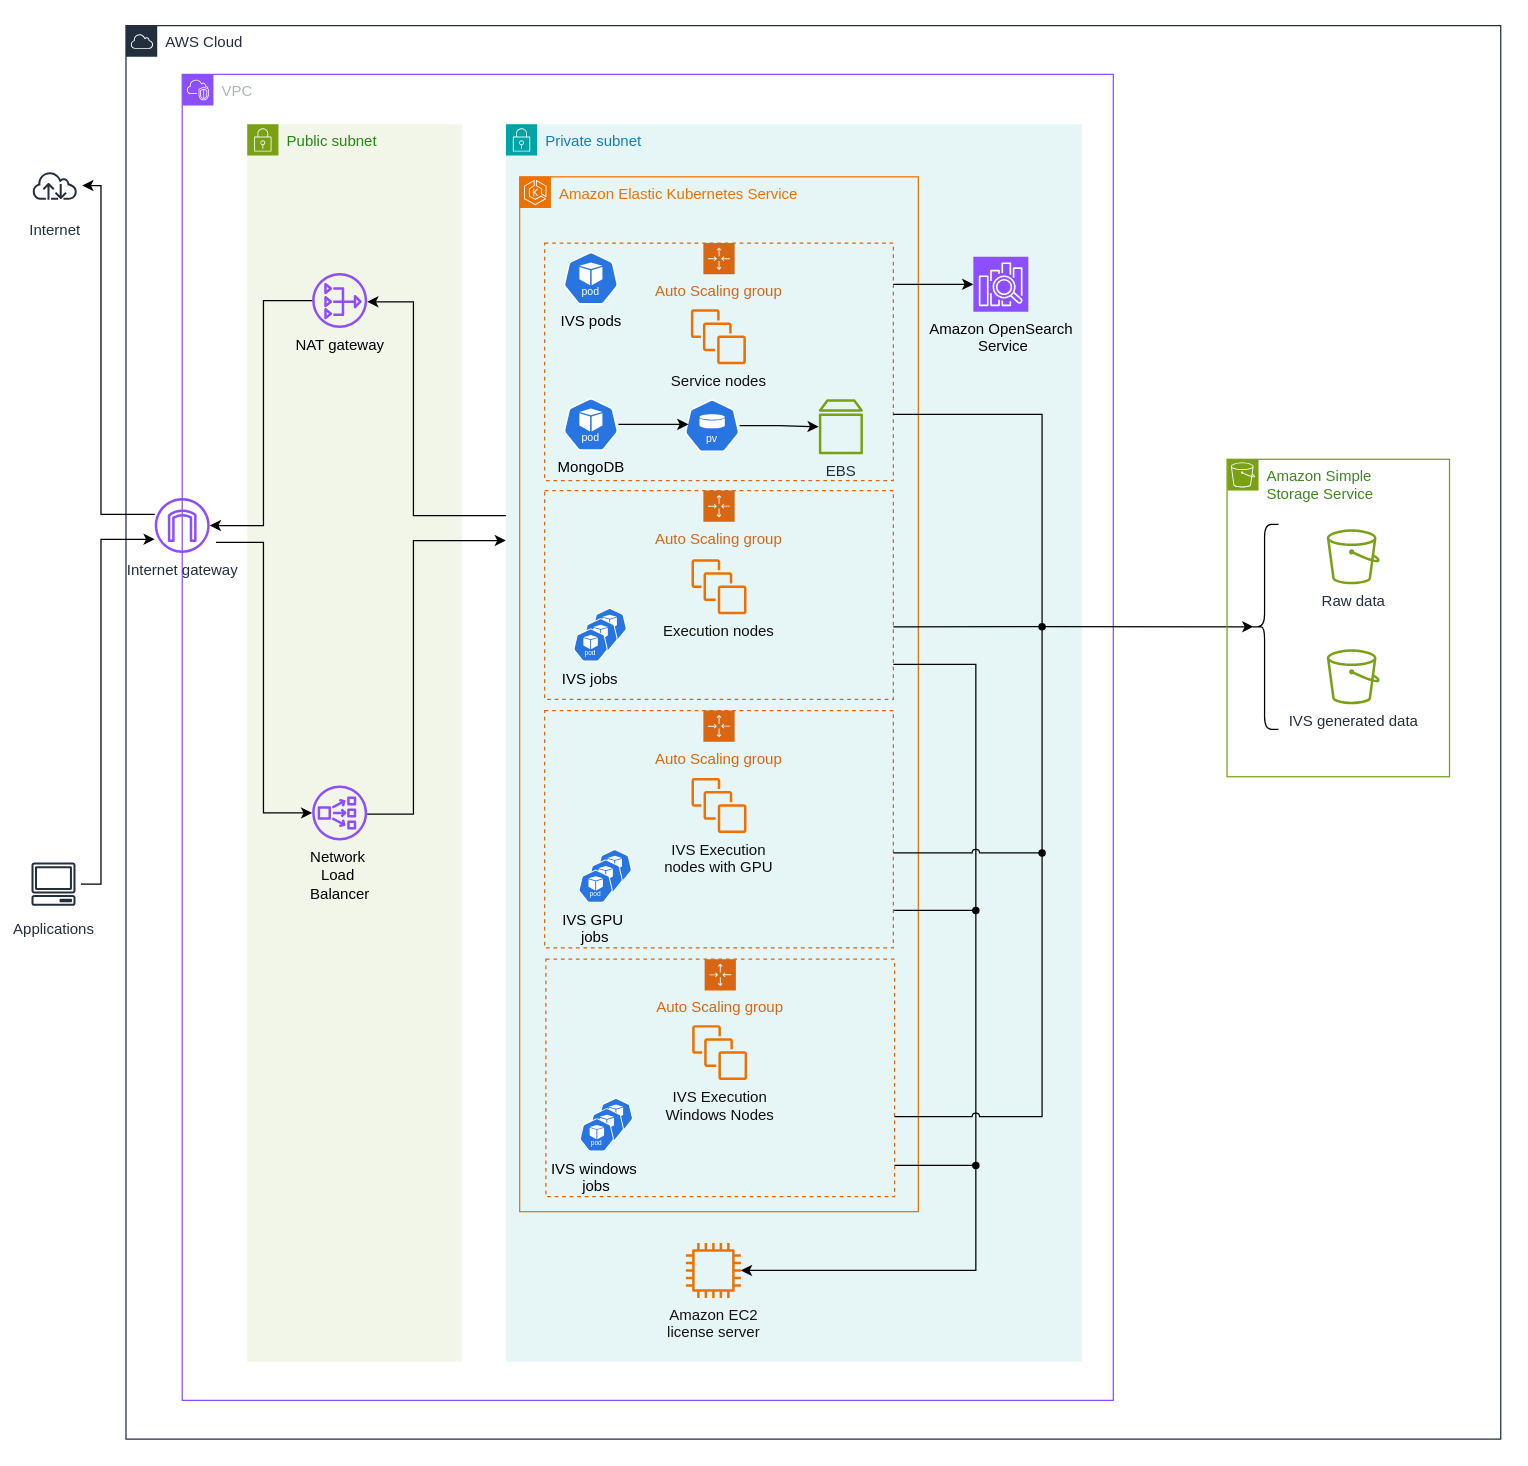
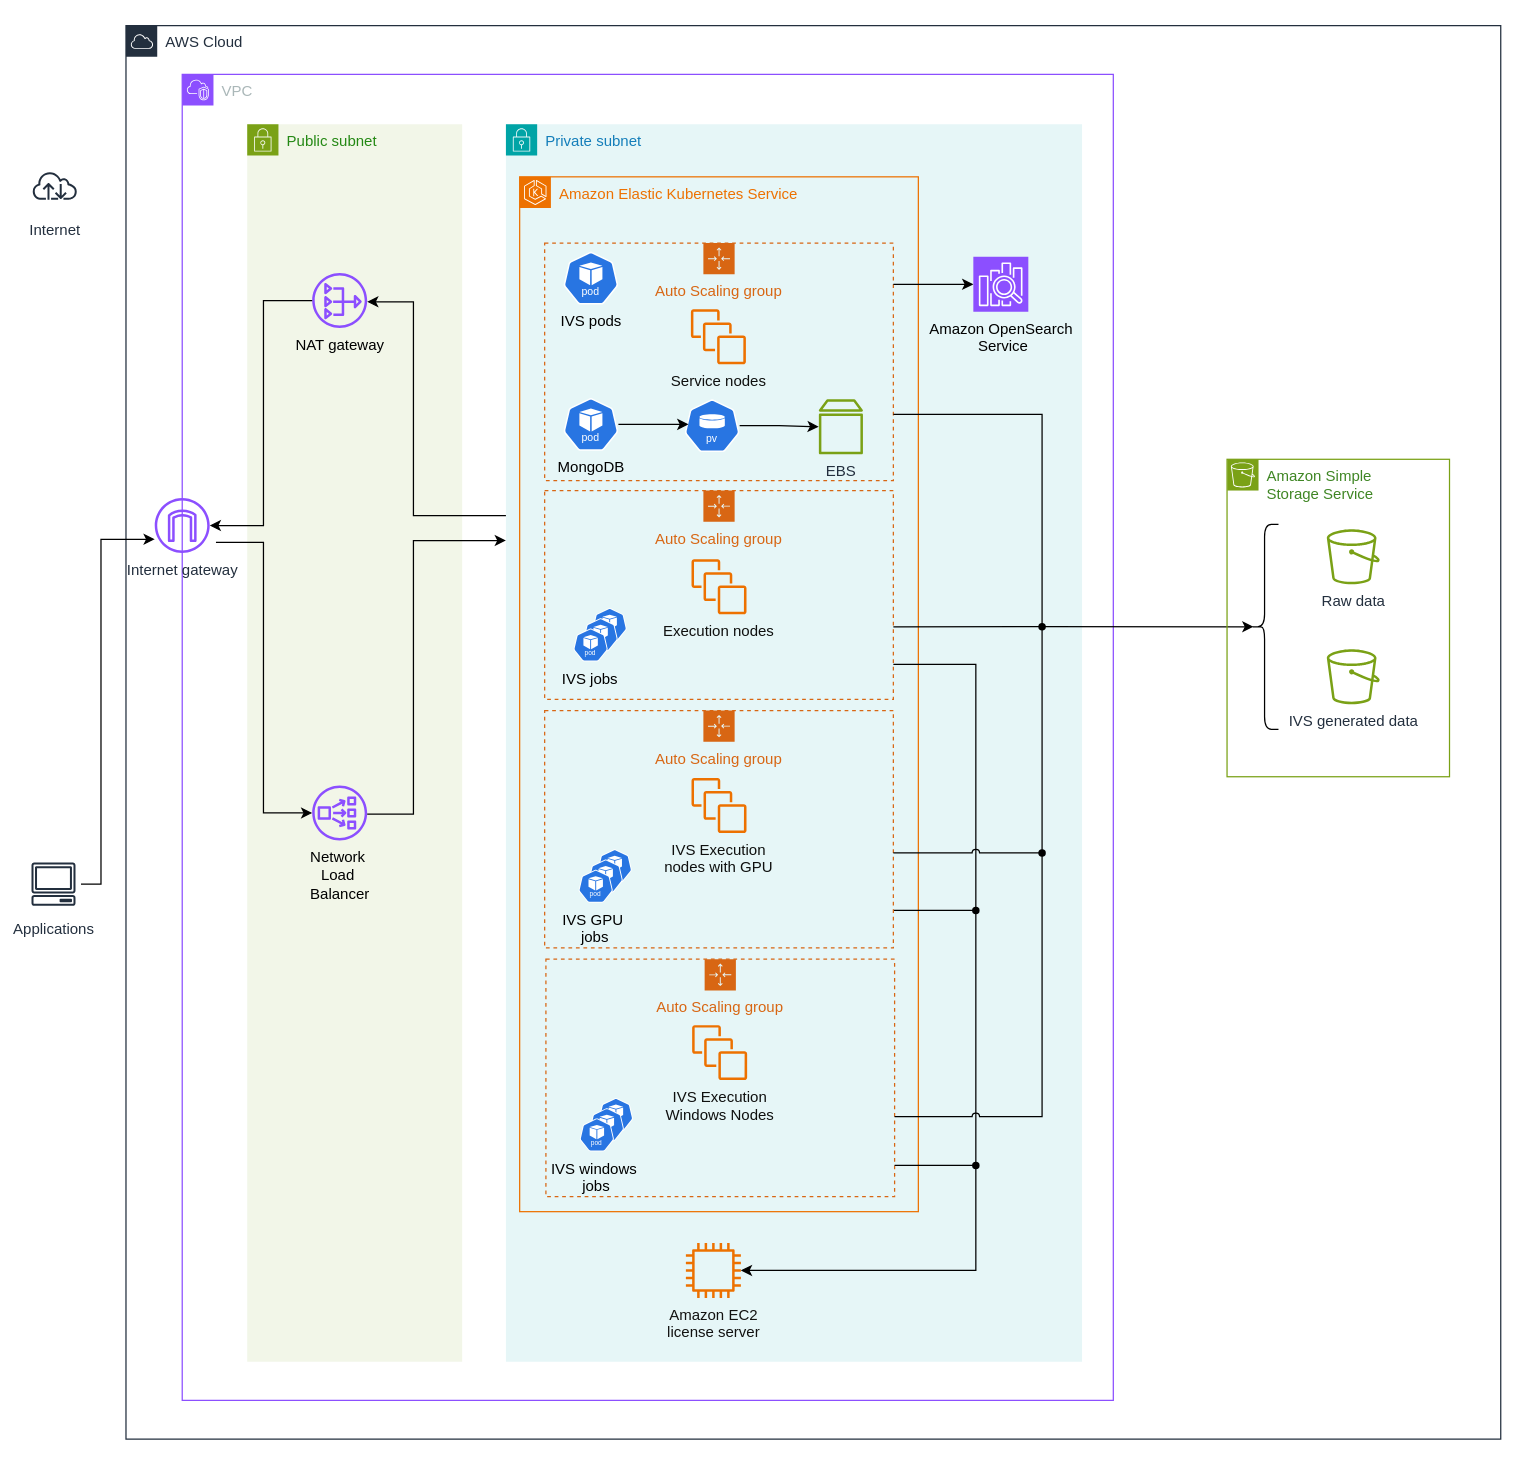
- <mxCell id="67" style="edgeStyle=orthogonalEdgeStyle;rounded=0;orthogonalLoop=1;jettySize=auto;html=1;" parent="1" source="68" target="43" edge="1"><mxGeometry relative="1" as="geometry"><Array as="points"><mxPoint x="80" y="411" /><mxPoint x="80" y="148" /></Array></mxGeometry></mxCell>
